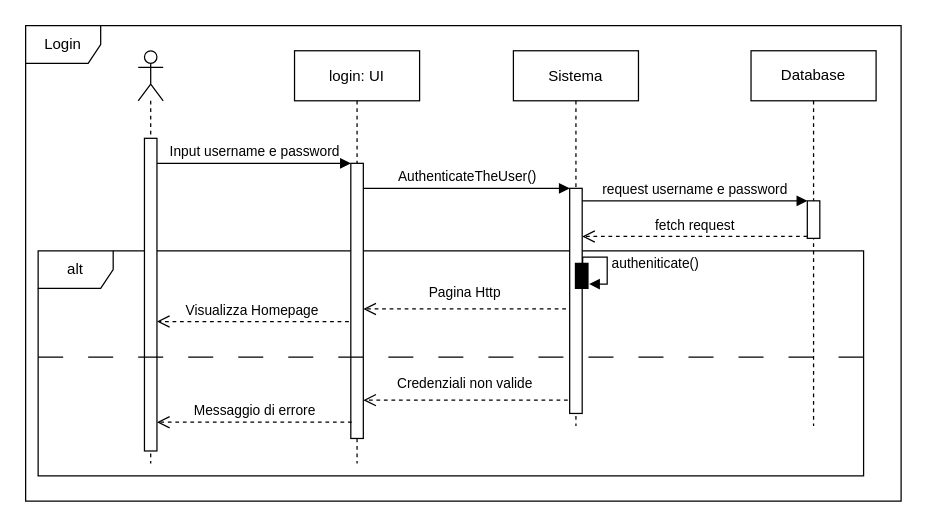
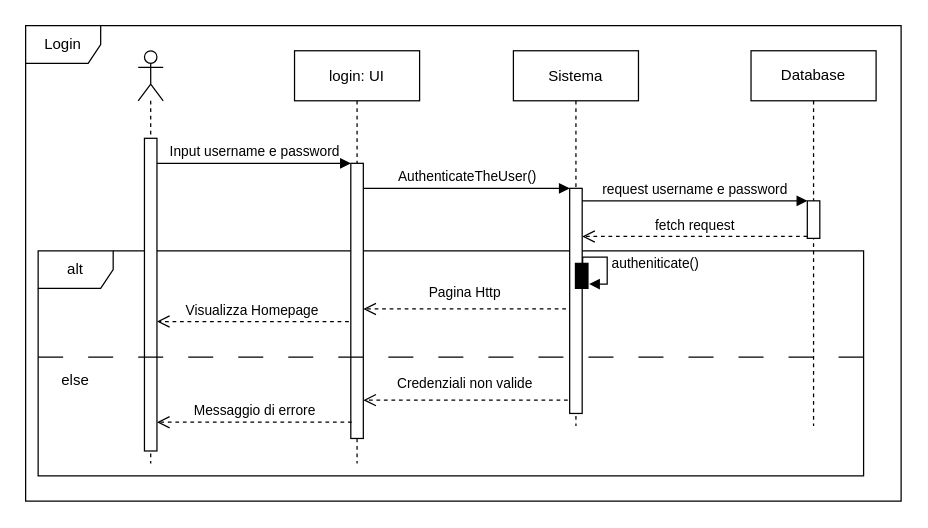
+ <mxCell id="23" value="else" style="text;align=center;fontStyle=0;verticalAlign=middle;spacingLeft=3;spacingRight=3;strokeColor=none;rotatable=0;points=[[0,0.5],[1,0.5]];portConstraint=eastwest;labelBackgroundColor=none;" vertex="1" parent="1"><mxGeometry x="40" y="290" width="40" height="26" as="geometry" /></mxCell>
